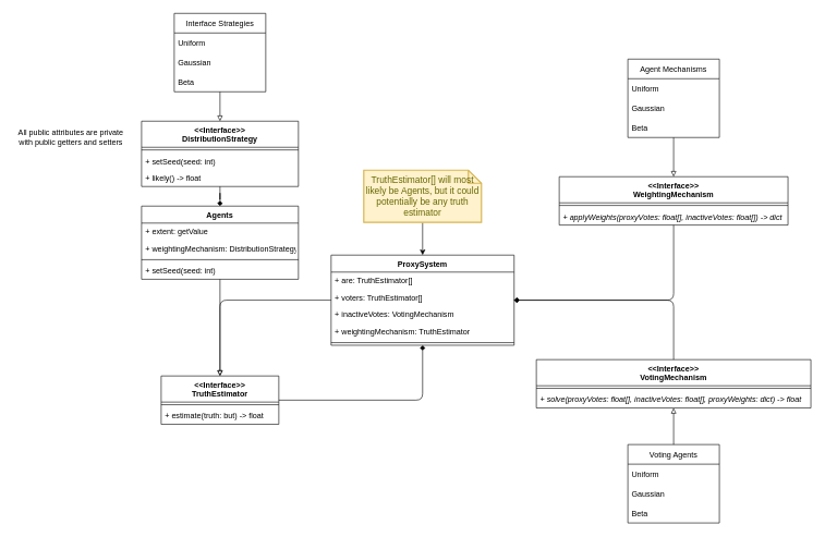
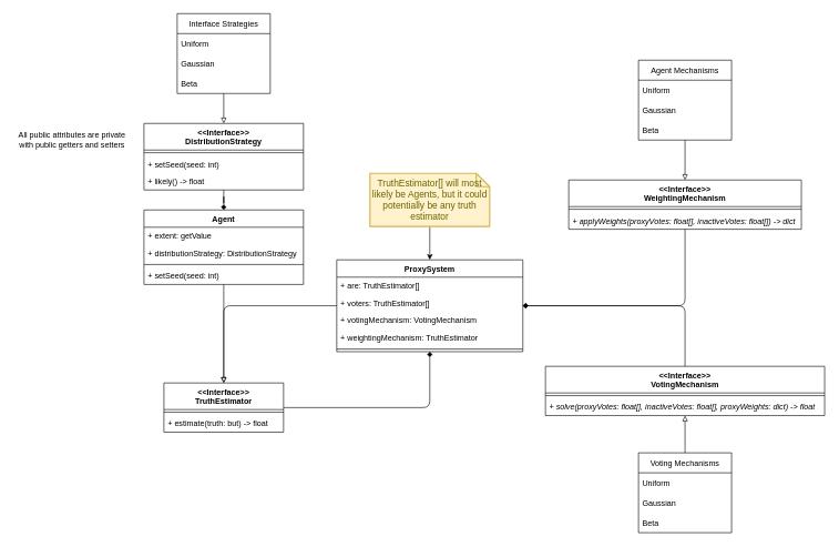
- <mxCell id="4" value="Agents" style="swimlane;fontStyle=1;align=center;verticalAlign=top;childLayout=stackLayout;horizontal=1;startSize=26;horizontalStack=0;resizeParent=1;resizeParentMax=0;resizeLast=0;collapsible=1;marginBottom=0;rounded=0;" parent="1" vertex="1"><mxGeometry x="216" y="315" width="240" height="112" as="geometry" /></mxCell>
+ <mxCell id="4" value="Agent" style="swimlane;fontStyle=1;align=center;verticalAlign=top;childLayout=stackLayout;horizontal=1;startSize=26;horizontalStack=0;resizeParent=1;resizeParentMax=0;resizeLast=0;collapsible=1;marginBottom=0;rounded=0;" parent="1" vertex="1"><mxGeometry x="216" y="315" width="240" height="112" as="geometry" /></mxCell>
- <mxCell id="6" value="+ weightingMechanism: DistributionStrategy" style="text;strokeColor=none;fillColor=none;align=left;verticalAlign=top;spacingLeft=4;spacingRight=4;overflow=hidden;rotatable=0;points=[[0,0.5],[1,0.5]];portConstraint=eastwest;rounded=0;" parent="4" vertex="1"><mxGeometry y="52" width="240" height="26" as="geometry" /></mxCell>
+ <mxCell id="6" value="+ distributionStrategy: DistributionStrategy" style="text;strokeColor=none;fillColor=none;align=left;verticalAlign=top;spacingLeft=4;spacingRight=4;overflow=hidden;rotatable=0;points=[[0,0.5],[1,0.5]];portConstraint=eastwest;rounded=0;" parent="4" vertex="1"><mxGeometry y="52" width="240" height="26" as="geometry" /></mxCell>
- <mxCell id="23" value="+ inactiveVotes: VotingMechanism" style="text;strokeColor=none;fillColor=none;align=left;verticalAlign=top;spacingLeft=4;spacingRight=4;overflow=hidden;rotatable=0;points=[[0,0.5],[1,0.5]];portConstraint=eastwest;" parent="20" vertex="1"><mxGeometry y="78" width="280" height="26" as="geometry" /></mxCell>
+ <mxCell id="23" value="+ votingMechanism: VotingMechanism" style="text;strokeColor=none;fillColor=none;align=left;verticalAlign=top;spacingLeft=4;spacingRight=4;overflow=hidden;rotatable=0;points=[[0,0.5],[1,0.5]];portConstraint=eastwest;" parent="20" vertex="1"><mxGeometry y="78" width="280" height="26" as="geometry" /></mxCell>
- <mxCell id="44" value="Voting Agents" style="swimlane;fontStyle=0;childLayout=stackLayout;horizontal=1;startSize=30;horizontalStack=0;resizeParent=1;resizeParentMax=0;resizeLast=0;collapsible=1;marginBottom=0;labelBorderColor=none;" vertex="1" parent="1"><mxGeometry x="960" y="680" width="140" height="120" as="geometry"><mxRectangle x="256" y="-50" width="160" height="30" as="alternateBounds" /></mxGeometry></mxCell>
+ <mxCell id="44" value="Voting Mechanisms" style="swimlane;fontStyle=0;childLayout=stackLayout;horizontal=1;startSize=30;horizontalStack=0;resizeParent=1;resizeParentMax=0;resizeLast=0;collapsible=1;marginBottom=0;labelBorderColor=none;" vertex="1" parent="1"><mxGeometry x="960" y="680" width="140" height="120" as="geometry"><mxRectangle x="256" y="-50" width="160" height="30" as="alternateBounds" /></mxGeometry></mxCell>
